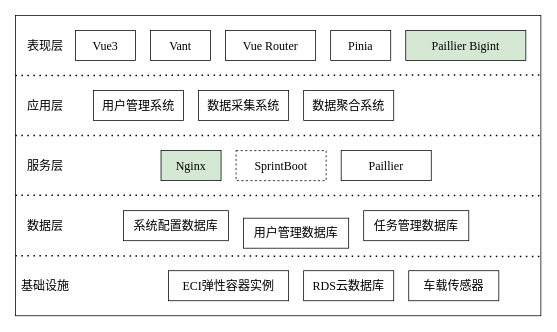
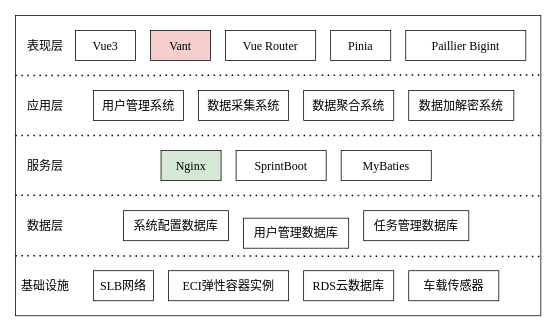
- <mxCell id="22" value="Vant" style="rounded=0;whiteSpace=wrap;html=1;fontFamily=宋体;fontSize=16;" parent="1" vertex="1"><mxGeometry x="200" y="40" width="80" height="40" as="geometry" /></mxCell>
+ <mxCell id="22" value="Vant" style="rounded=0;whiteSpace=wrap;html=1;fontFamily=宋体;fontSize=16;fillColor=#f8cecc;" parent="1" vertex="1"><mxGeometry x="200" y="40" width="80" height="40" as="geometry" /></mxCell>
- <mxCell id="29" value="Paillier Bigint" style="rounded=0;whiteSpace=wrap;html=1;fontFamily=宋体;fontSize=16;fillColor=#d5e8d4;" parent="1" vertex="1"><mxGeometry x="540" y="40" width="160" height="40" as="geometry" /></mxCell>
+ <mxCell id="29" value="Paillier Bigint" style="rounded=0;whiteSpace=wrap;html=1;fontFamily=宋体;fontSize=16;" parent="1" vertex="1"><mxGeometry x="540" y="40" width="160" height="40" as="geometry" /></mxCell>
+ <mxCell id="18" value="数据加解密系统" style="rounded=0;whiteSpace=wrap;html=1;fontFamily=宋体;fontSize=16;" parent="1" vertex="1"><mxGeometry x="544" y="120" width="140" height="40" as="geometry" /></mxCell>
- <mxCell id="15" value="SprintBoot" style="rounded=0;whiteSpace=wrap;html=1;fontFamily=宋体;fontSize=16;dashed=1;" parent="1" vertex="1"><mxGeometry x="314" y="200" width="120" height="40" as="geometry" /></mxCell>
+ <mxCell id="15" value="SprintBoot" style="rounded=0;whiteSpace=wrap;html=1;fontFamily=宋体;fontSize=16;" parent="1" vertex="1"><mxGeometry x="314" y="200" width="120" height="40" as="geometry" /></mxCell>
- <mxCell id="17" value="Paillier" style="rounded=0;whiteSpace=wrap;html=1;fontFamily=宋体;fontSize=16;" parent="1" vertex="1"><mxGeometry x="454" y="200" width="120" height="40" as="geometry" /></mxCell>
+ <mxCell id="17" value="MyBaties" style="rounded=0;whiteSpace=wrap;html=1;fontFamily=宋体;fontSize=16;" parent="1" vertex="1"><mxGeometry x="454" y="200" width="120" height="40" as="geometry" /></mxCell>
+ <mxCell id="14" value="SLB网络" style="rounded=0;whiteSpace=wrap;html=1;fontFamily=宋体;fontSize=16;" parent="1" vertex="1"><mxGeometry x="124" y="360" width="80" height="40" as="geometry" /></mxCell>
